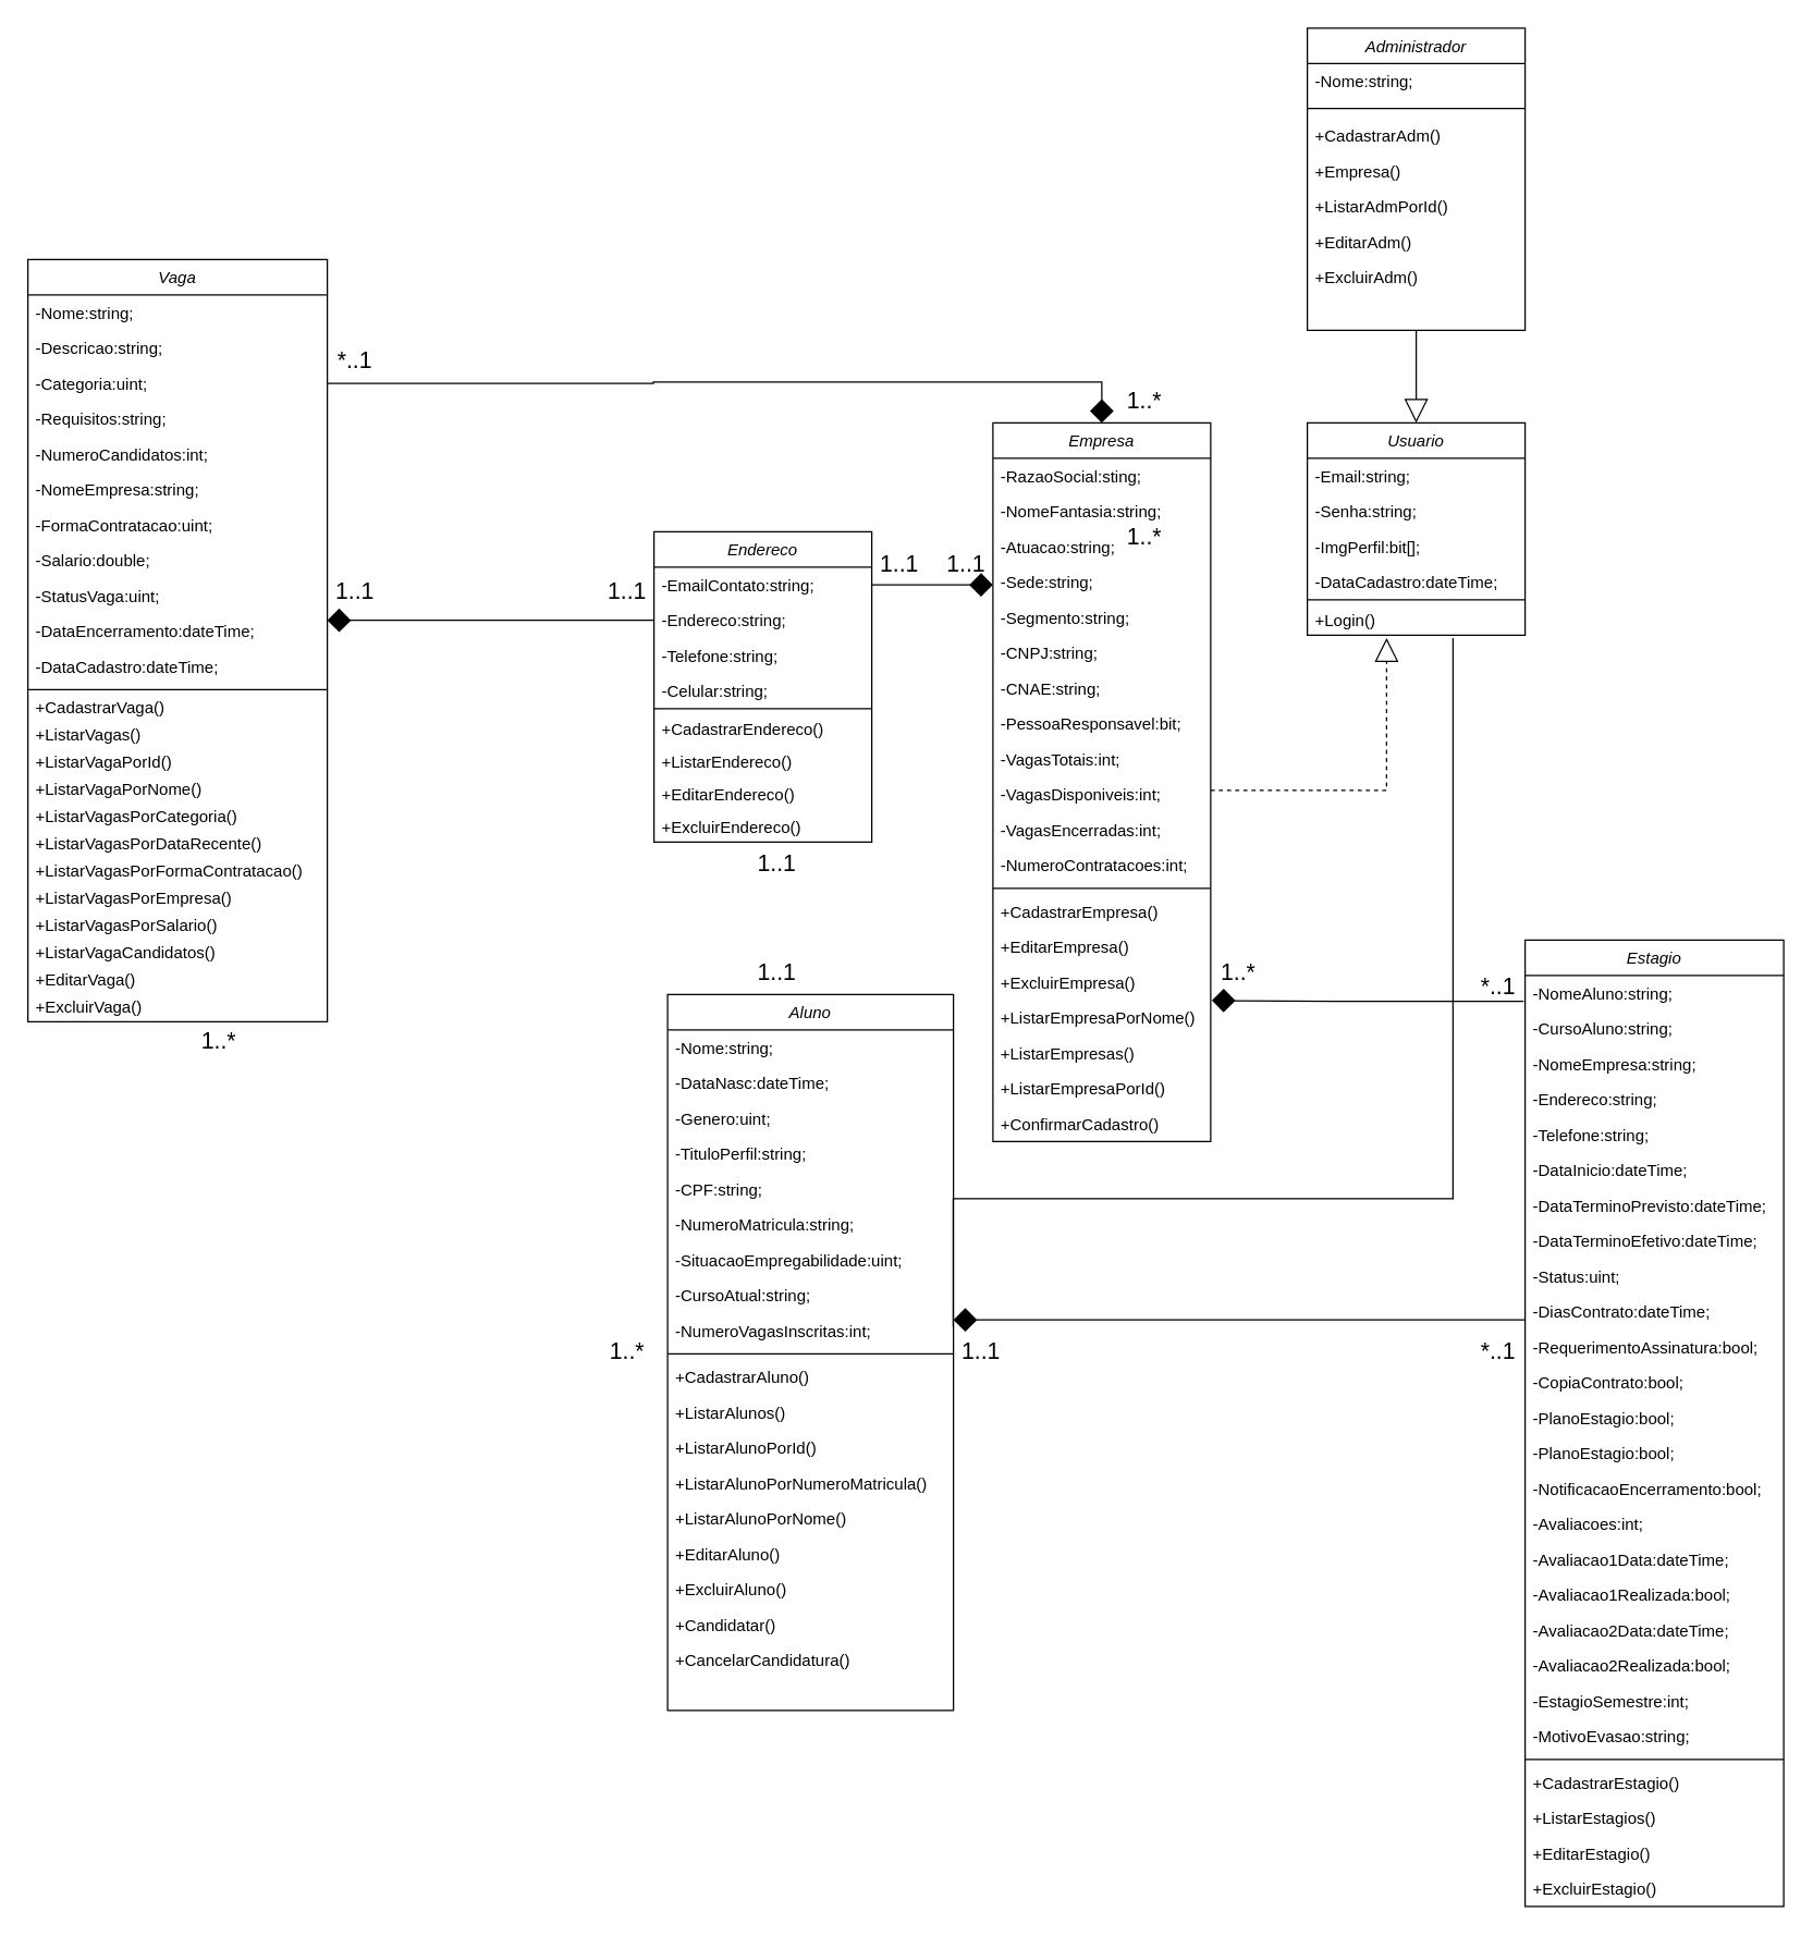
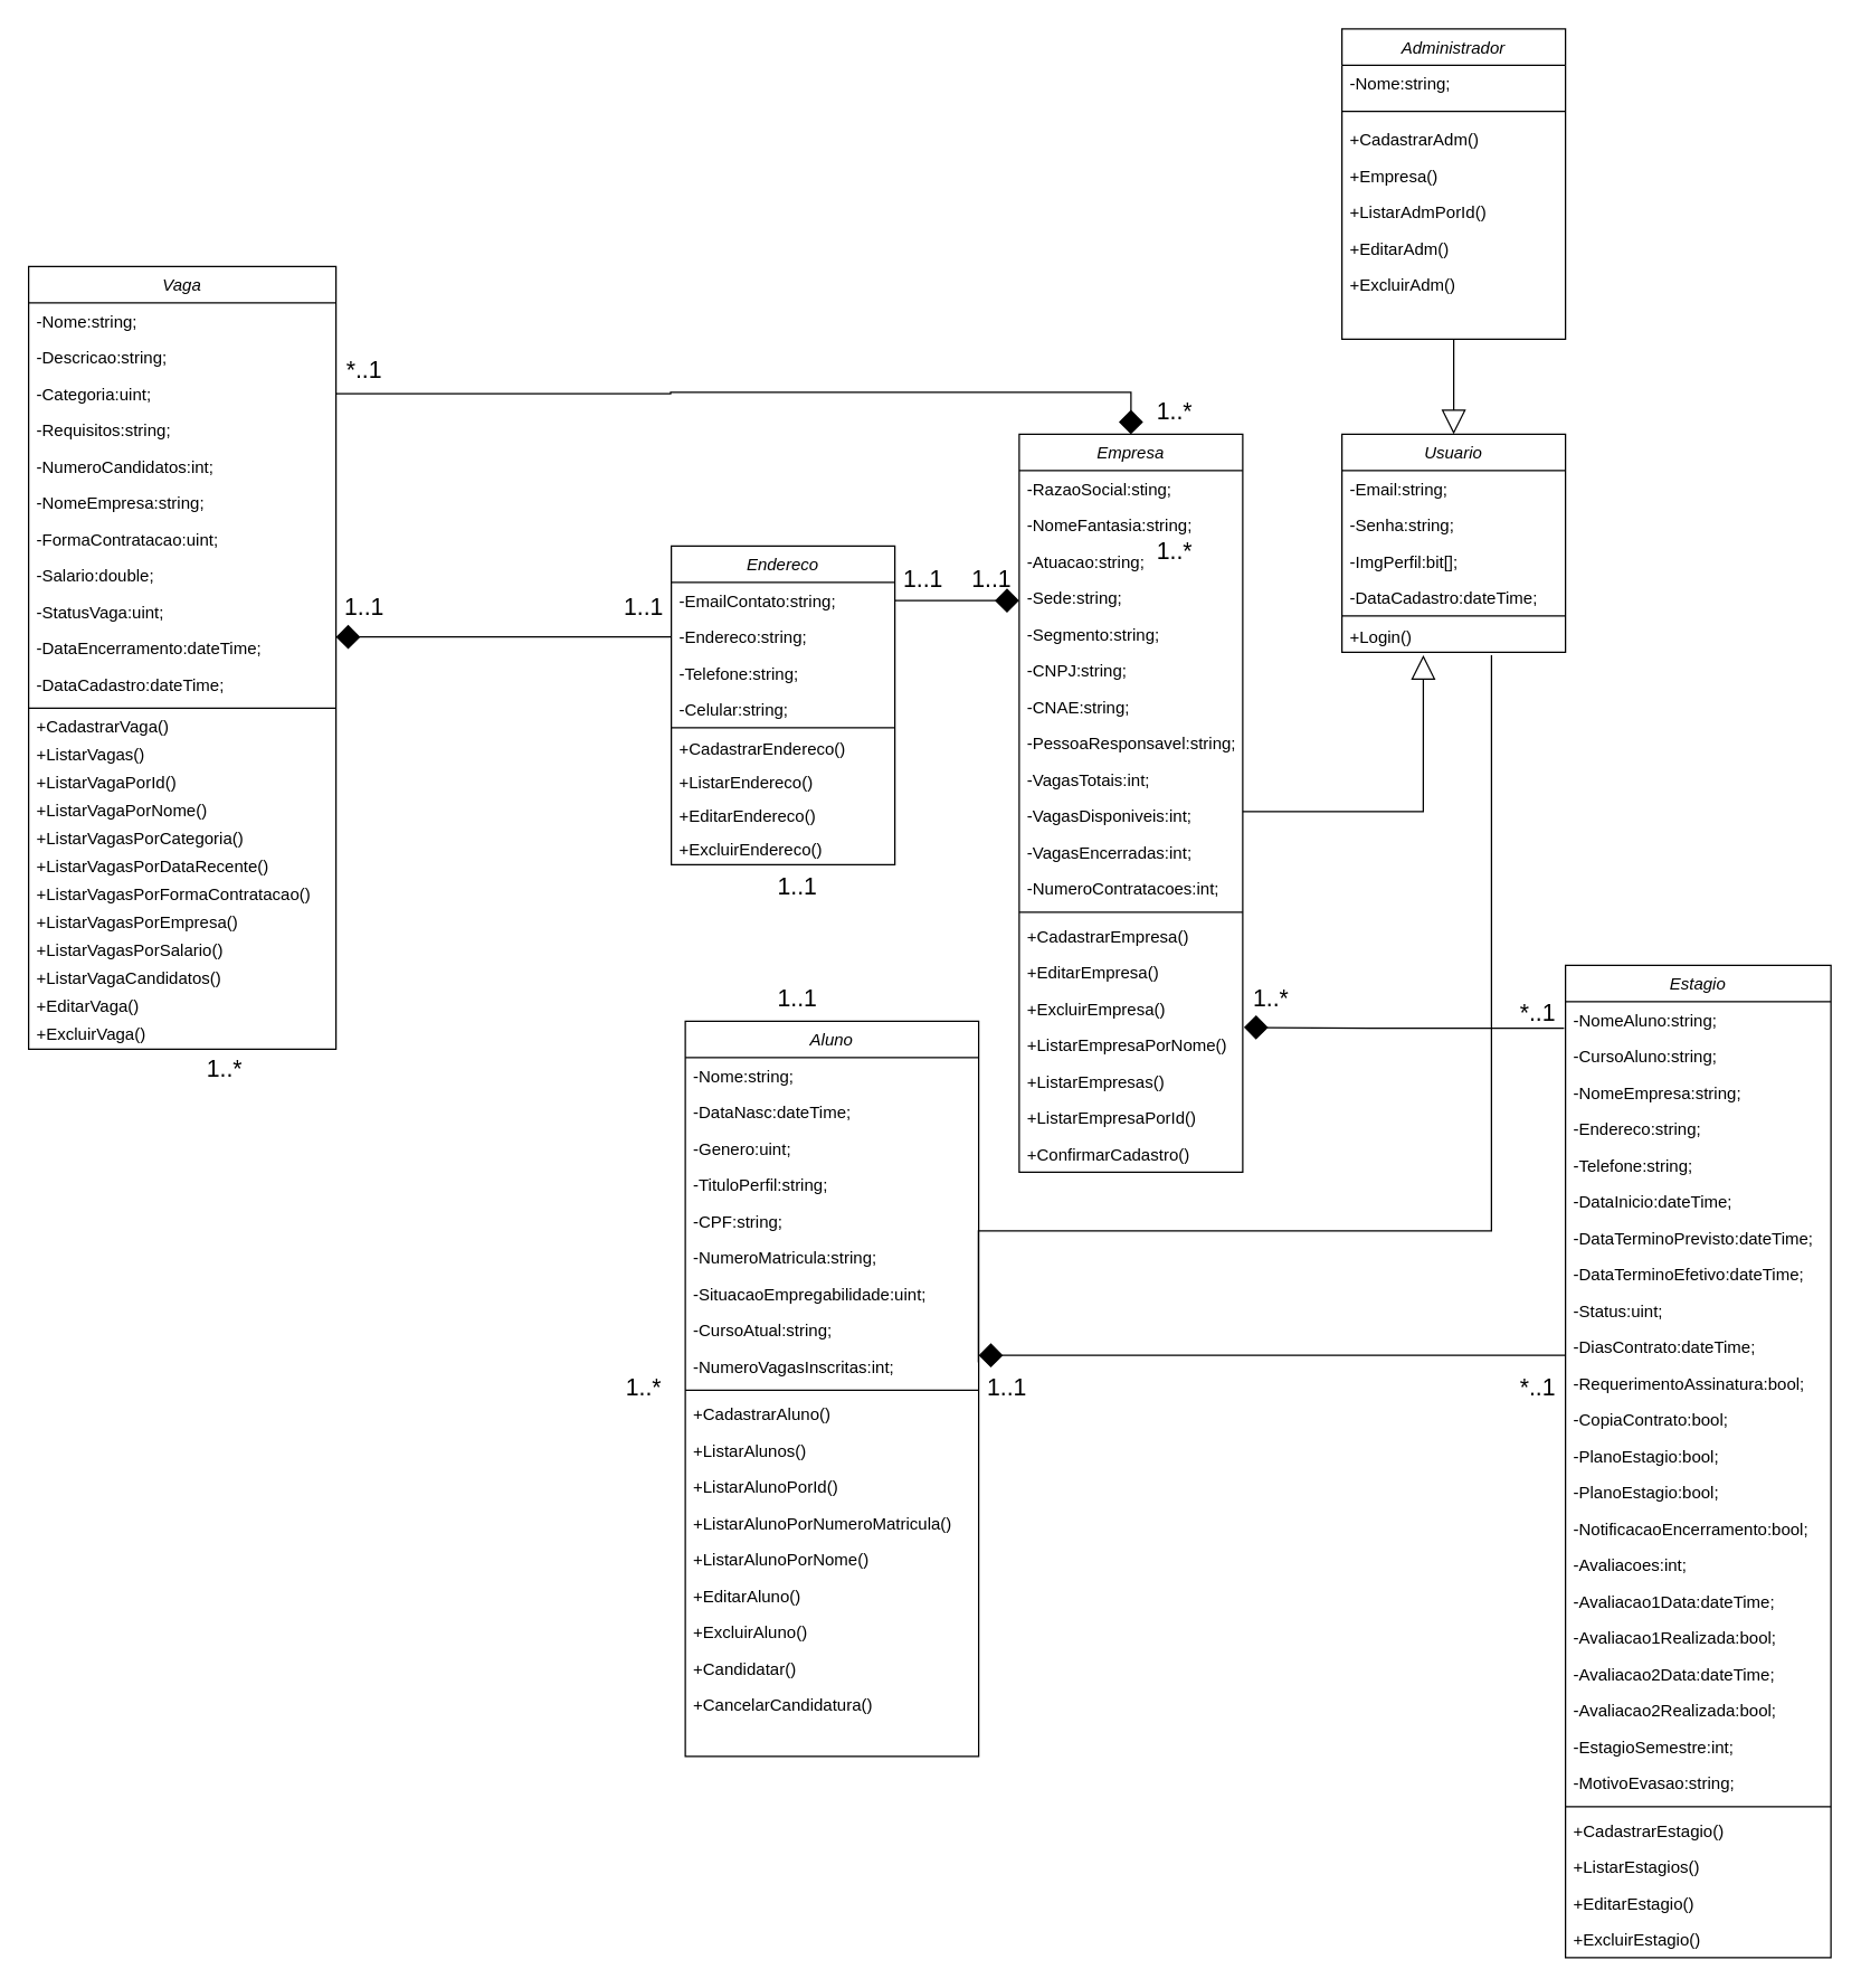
- <mxCell id="130" value="-PessoaResponsavel:bit;" style="text;align=left;verticalAlign=top;spacingLeft=4;spacingRight=4;overflow=hidden;rotatable=0;points=[[0,0.5],[1,0.5]];portConstraint=eastwest;rounded=0;shadow=0;html=0;" vertex="1" parent="122"><mxGeometry y="208" width="160" height="26" as="geometry" /></mxCell>
+ <mxCell id="130" value="-PessoaResponsavel:string;" style="text;align=left;verticalAlign=top;spacingLeft=4;spacingRight=4;overflow=hidden;rotatable=0;points=[[0,0.5],[1,0.5]];portConstraint=eastwest;rounded=0;shadow=0;html=0;" vertex="1" parent="122"><mxGeometry y="208" width="160" height="26" as="geometry" /></mxCell>
- <mxCell id="24" style="edgeStyle=orthogonalEdgeStyle;rounded=0;orthogonalLoop=1;jettySize=auto;html=1;startSize=0;endArrow=block;endFill=0;endSize=15;targetPerimeterSpacing=0;entryX=0.364;entryY=1.085;entryDx=0;entryDy=0;entryPerimeter=0;dashed=1;" parent="1" source="122" target="13" edge="1"><mxGeometry relative="1" as="geometry"><mxPoint x="1019" y="500" as="targetPoint" /><Array as="points"><mxPoint x="1018" y="580" /></Array></mxGeometry></mxCell>
+ <mxCell id="24" style="edgeStyle=orthogonalEdgeStyle;rounded=0;orthogonalLoop=1;jettySize=auto;html=1;startSize=0;endArrow=block;endFill=0;endSize=15;targetPerimeterSpacing=0;entryX=0.364;entryY=1.085;entryDx=0;entryDy=0;entryPerimeter=0;" parent="1" source="122" target="13" edge="1"><mxGeometry relative="1" as="geometry"><mxPoint x="1019" y="500" as="targetPoint" /><Array as="points"><mxPoint x="1018" y="580" /></Array></mxGeometry></mxCell>
